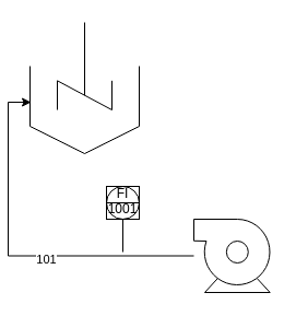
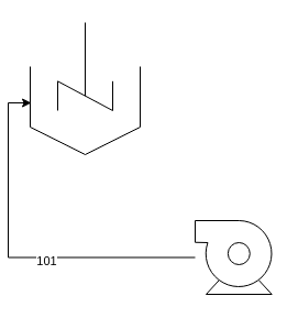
- <mxCell id="7" value="FI&lt;br&gt;1001" style="html=1;outlineConnect=0;align=center;dashed=0;shape=mxgraph.pid2inst.indicator;mounting=room;overflow=fill;indType=ctrl" vertex="1" parent="1"><mxGeometry x="90" y="170" width="30" height="60" as="geometry" /></mxCell>
